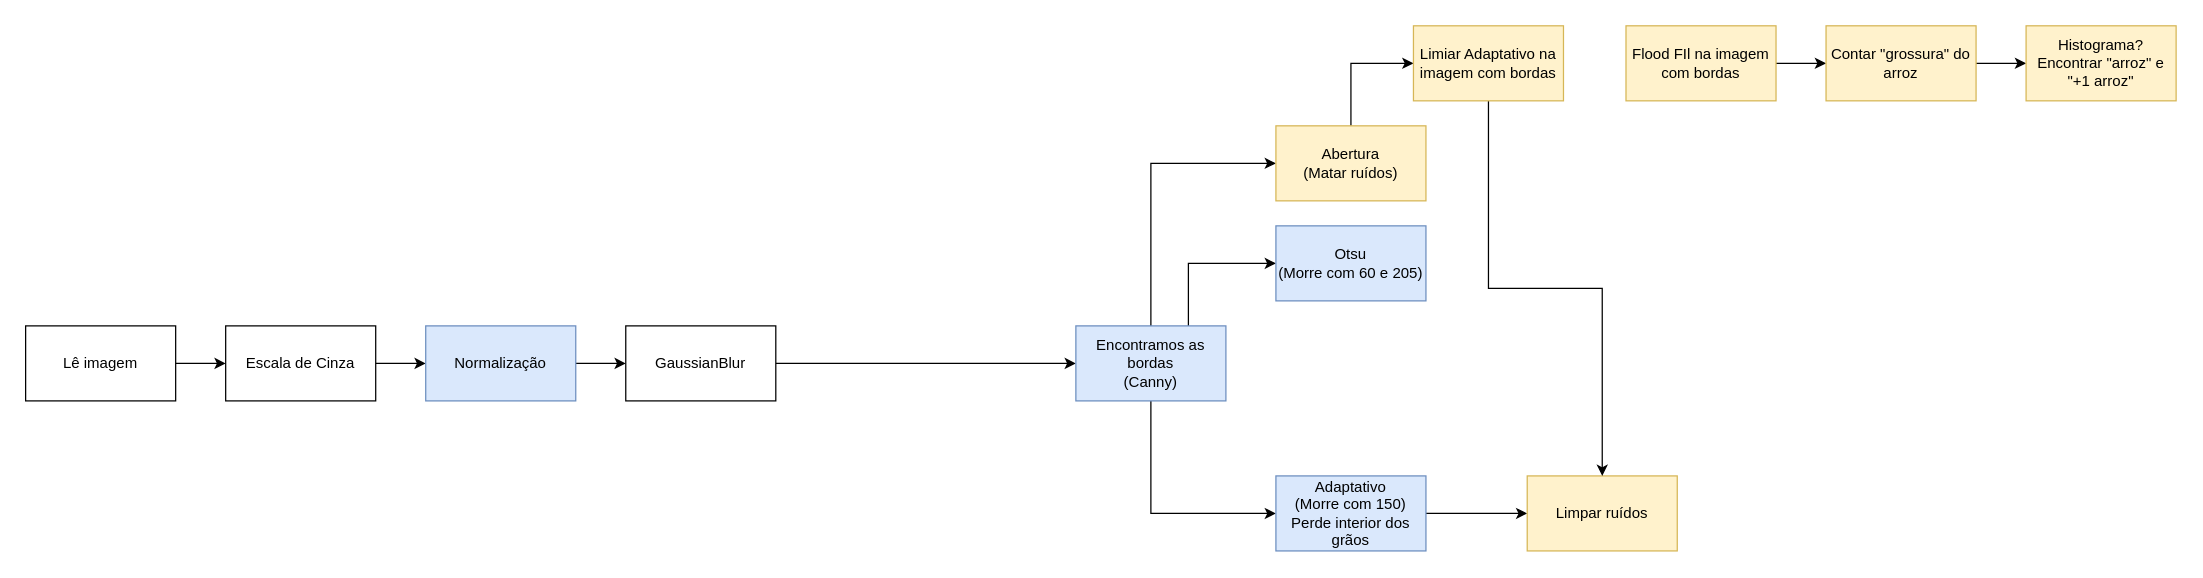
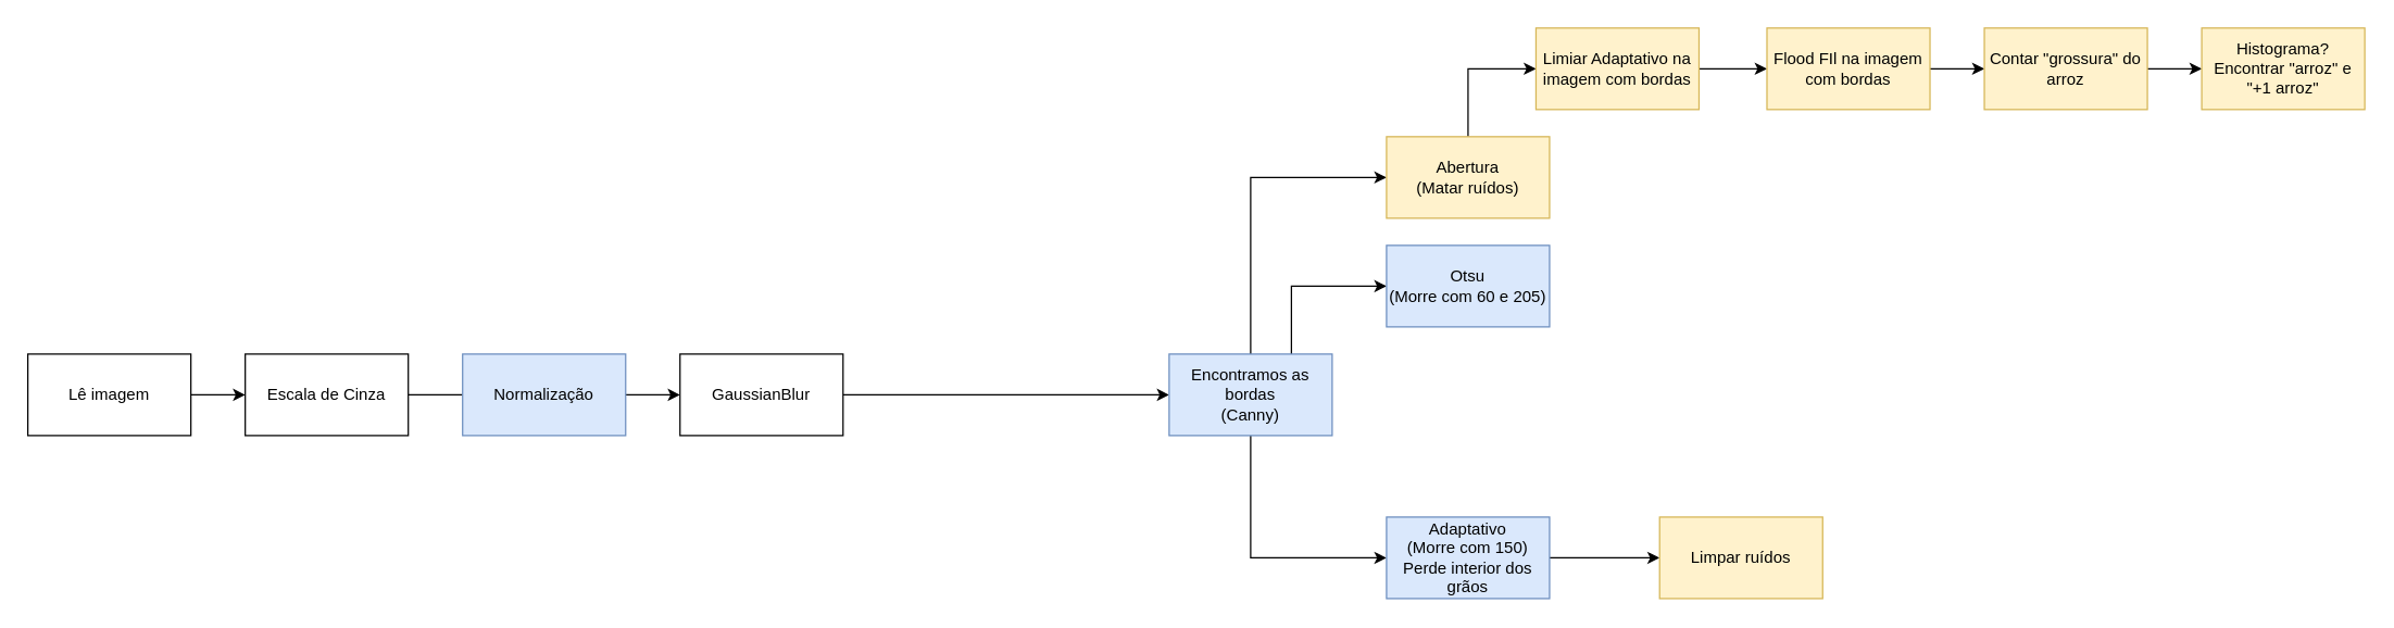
- <mxCell id="20" value="" style="edgeStyle=orthogonalEdgeStyle;rounded=0;orthogonalLoop=1;jettySize=auto;html=1;" edge="1" parent="1" source="21" target="19"><mxGeometry relative="1" as="geometry" /></mxCell>
+ <mxCell id="20" value="" style="edgeStyle=orthogonalEdgeStyle;rounded=0;orthogonalLoop=1;jettySize=auto;html=1;" edge="1" parent="1" source="21" target="23"><mxGeometry relative="1" as="geometry" /></mxCell>
- <mxCell id="4" style="edgeStyle=orthogonalEdgeStyle;rounded=0;orthogonalLoop=1;jettySize=auto;html=1;" edge="1" parent="1" source="5" target="7"><mxGeometry relative="1" as="geometry" /></mxCell>
+ <mxCell id="4" style="edgeStyle=orthogonalEdgeStyle;rounded=0;orthogonalLoop=1;jettySize=auto;html=1;endArrow=none;" edge="1" parent="1" source="5" target="7"><mxGeometry relative="1" as="geometry" /></mxCell>
